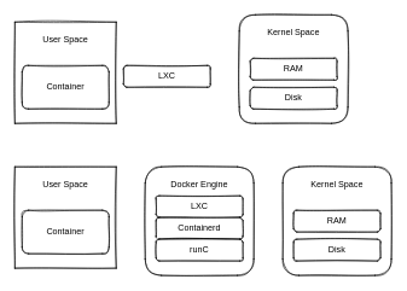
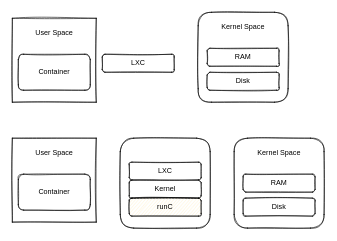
- <mxCell id="15" value="Docker Engine" style="text;html=1;strokeColor=none;fillColor=none;align=center;verticalAlign=middle;whiteSpace=wrap;rounded=0;glass=0;sketch=1;" vertex="1" parent="13"><mxGeometry x="15" y="10" width="120" height="30" as="geometry" /></mxCell>
- <mxCell id="17" value="Containerd" style="rounded=1;whiteSpace=wrap;html=1;sketch=1;" vertex="1" parent="13"><mxGeometry x="15" y="70" width="120" height="30" as="geometry" /></mxCell>
+ <mxCell id="17" value="Kernel" style="rounded=1;whiteSpace=wrap;html=1;sketch=1;" vertex="1" parent="13"><mxGeometry x="15" y="70" width="120" height="30" as="geometry" /></mxCell>
- <mxCell id="18" value="runC" style="rounded=1;whiteSpace=wrap;html=1;sketch=1;" vertex="1" parent="13"><mxGeometry x="15" y="100" width="120" height="30" as="geometry" /></mxCell>
+ <mxCell id="18" value="runC" style="rounded=1;whiteSpace=wrap;html=1;sketch=1;fillColor=#fff2cc;" vertex="1" parent="13"><mxGeometry x="15" y="100" width="120" height="30" as="geometry" /></mxCell>
